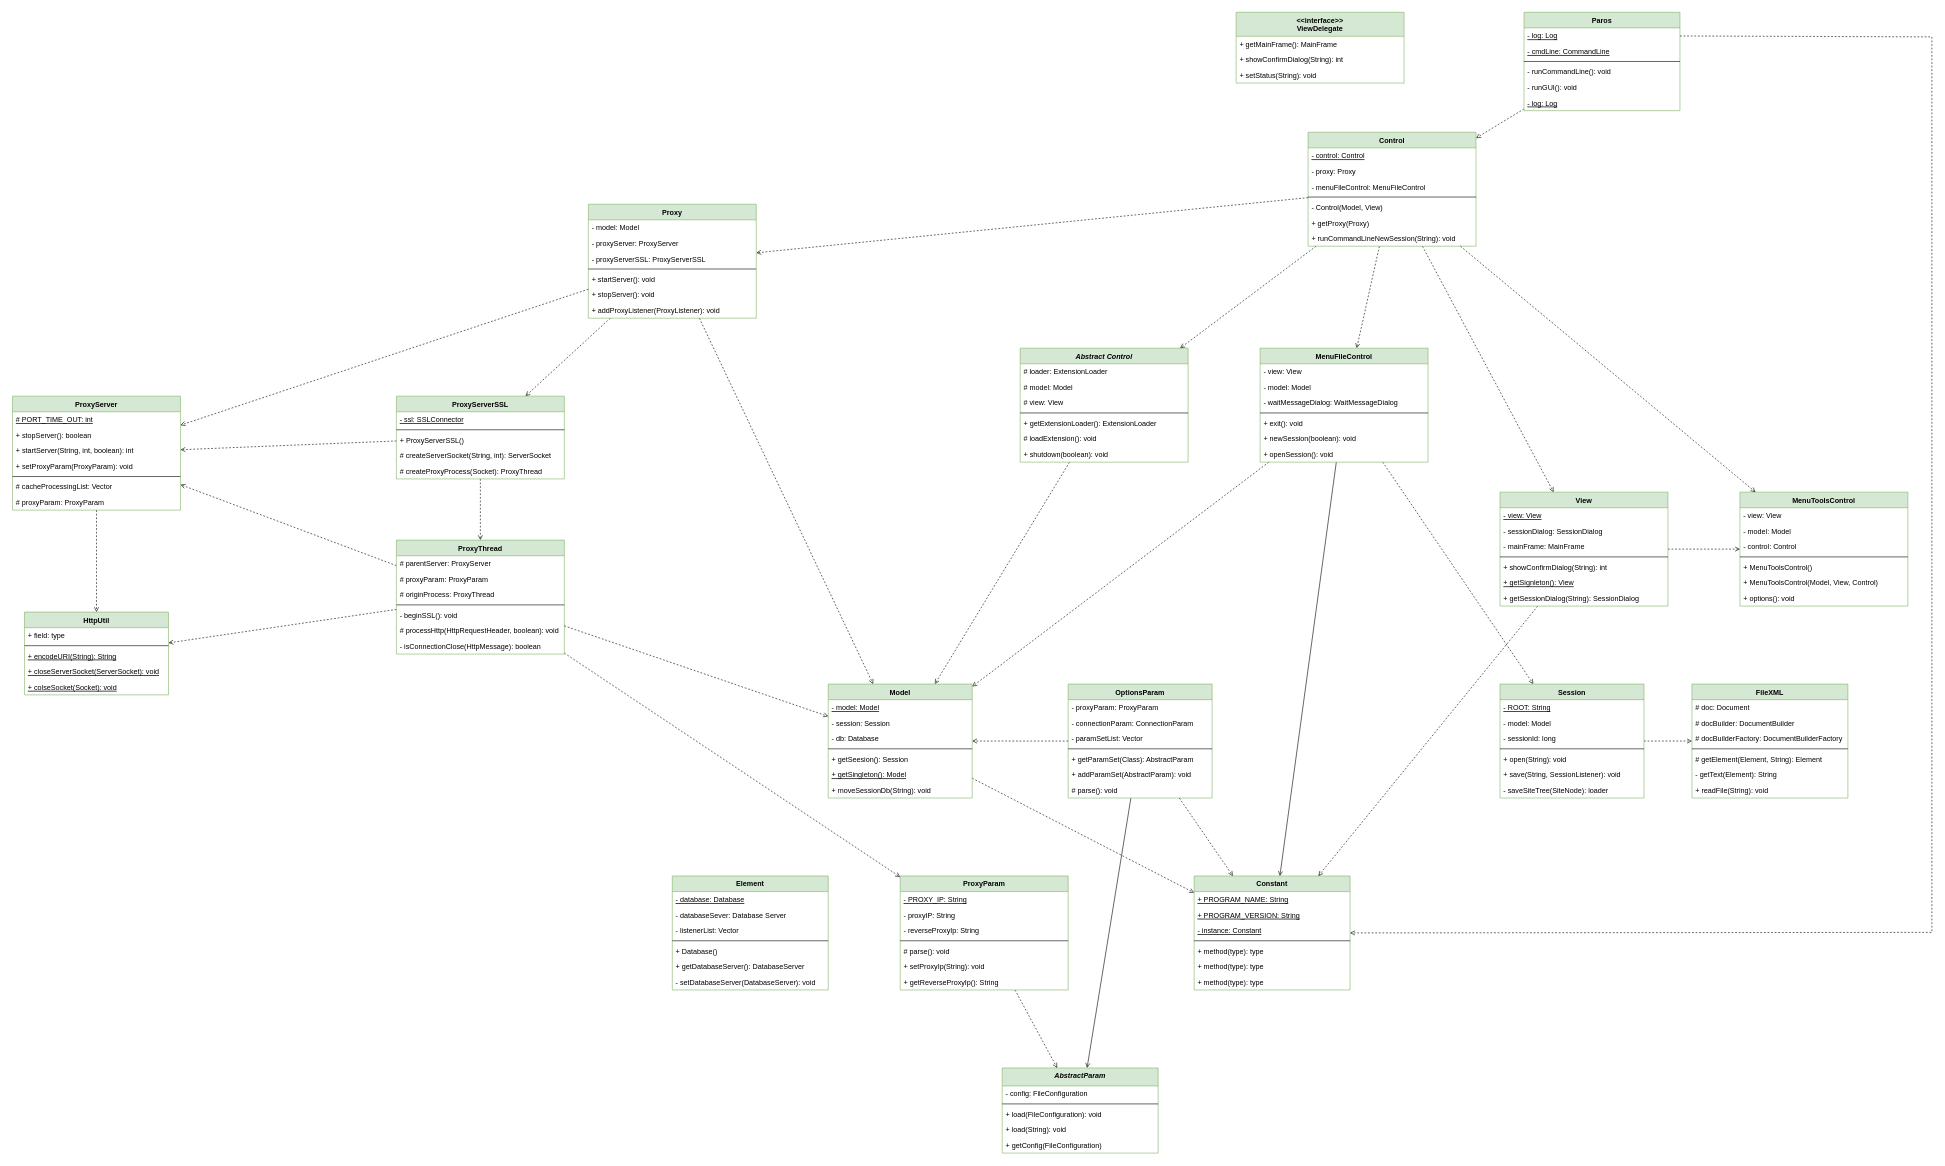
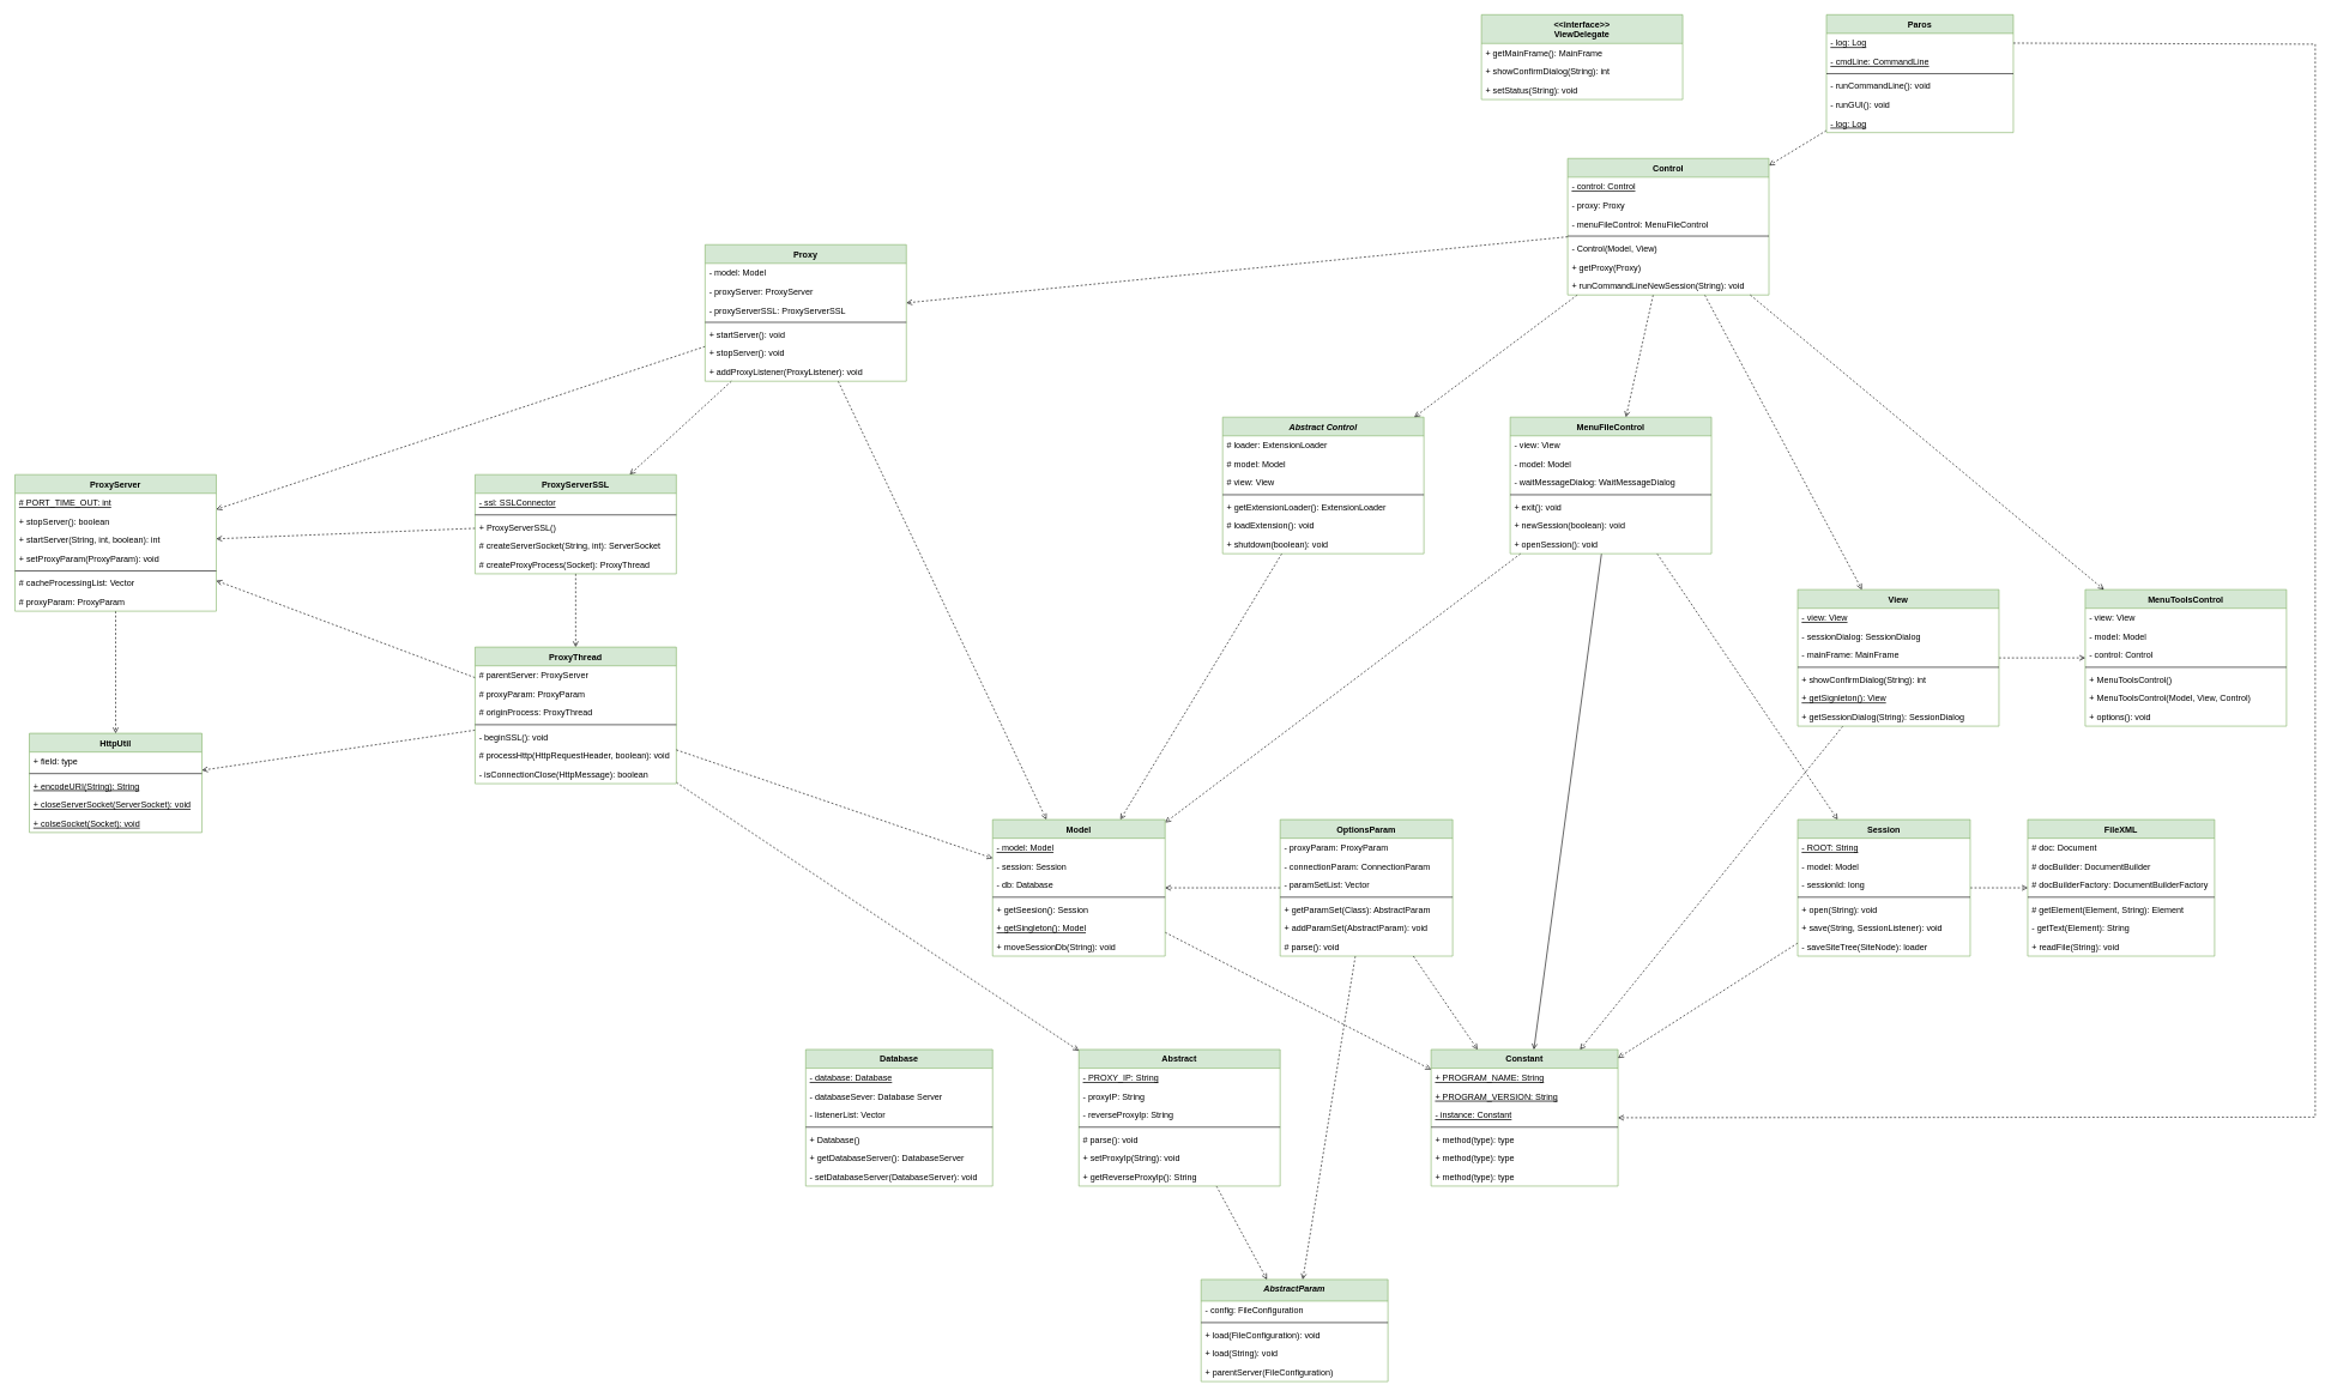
+ <mxCell id="85" style="edgeStyle=none;rounded=0;orthogonalLoop=1;jettySize=auto;html=1;dashed=1;endArrow=open;endFill=0;" edge="1" parent="1" source="86" target="10"><mxGeometry relative="1" as="geometry" /></mxCell>
- <mxCell id="157" value="Element" style="swimlane;fontStyle=1;align=center;verticalAlign=top;childLayout=stackLayout;horizontal=1;startSize=26;horizontalStack=0;resizeParent=1;resizeParentMax=0;resizeLast=0;collapsible=1;marginBottom=0;fillColor=#d5e8d4;strokeColor=#82b366;" parent="1" vertex="1"><mxGeometry x="1120" y="1460" width="260" height="190" as="geometry" /></mxCell>
+ <mxCell id="157" value="Database" style="swimlane;fontStyle=1;align=center;verticalAlign=top;childLayout=stackLayout;horizontal=1;startSize=26;horizontalStack=0;resizeParent=1;resizeParentMax=0;resizeLast=0;collapsible=1;marginBottom=0;fillColor=#d5e8d4;strokeColor=#82b366;" parent="1" vertex="1"><mxGeometry x="1120" y="1460" width="260" height="190" as="geometry" /></mxCell>
- <mxCell id="128" value="ProxyParam" style="swimlane;fontStyle=1;align=center;verticalAlign=top;childLayout=stackLayout;horizontal=1;startSize=26;horizontalStack=0;resizeParent=1;resizeParentMax=0;resizeLast=0;collapsible=1;marginBottom=0;fillColor=#d5e8d4;strokeColor=#82b366;" parent="1" vertex="1"><mxGeometry x="1500" y="1460" width="280" height="190" as="geometry" /></mxCell>
+ <mxCell id="128" value="Abstract" style="swimlane;fontStyle=1;align=center;verticalAlign=top;childLayout=stackLayout;horizontal=1;startSize=26;horizontalStack=0;resizeParent=1;resizeParentMax=0;resizeLast=0;collapsible=1;marginBottom=0;fillColor=#d5e8d4;strokeColor=#82b366;" parent="1" vertex="1"><mxGeometry x="1500" y="1460" width="280" height="190" as="geometry" /></mxCell>
- <mxCell id="95" style="edgeStyle=none;rounded=0;orthogonalLoop=1;jettySize=auto;html=1;dashed=0;endArrow=open;endFill=0;" edge="1" parent="1" source="96" target="26"><mxGeometry relative="1" as="geometry" /></mxCell>
+ <mxCell id="95" style="edgeStyle=none;rounded=0;orthogonalLoop=1;jettySize=auto;html=1;dashed=1;endArrow=open;endFill=0;" edge="1" parent="1" source="96" target="26"><mxGeometry relative="1" as="geometry" /></mxCell>
- <mxCell id="31" value="+ getConfig(FileConfiguration)" style="text;strokeColor=none;fillColor=none;align=left;verticalAlign=top;spacingLeft=4;spacingRight=4;overflow=hidden;rotatable=0;points=[[0,0.5],[1,0.5]];portConstraint=eastwest;" parent="26" vertex="1"><mxGeometry y="116" width="260" height="26" as="geometry" /></mxCell>
+ <mxCell id="31" value="+ parentServer(FileConfiguration)" style="text;strokeColor=none;fillColor=none;align=left;verticalAlign=top;spacingLeft=4;spacingRight=4;overflow=hidden;rotatable=0;points=[[0,0.5],[1,0.5]];portConstraint=eastwest;" parent="26" vertex="1"><mxGeometry y="116" width="260" height="26" as="geometry" /></mxCell>
